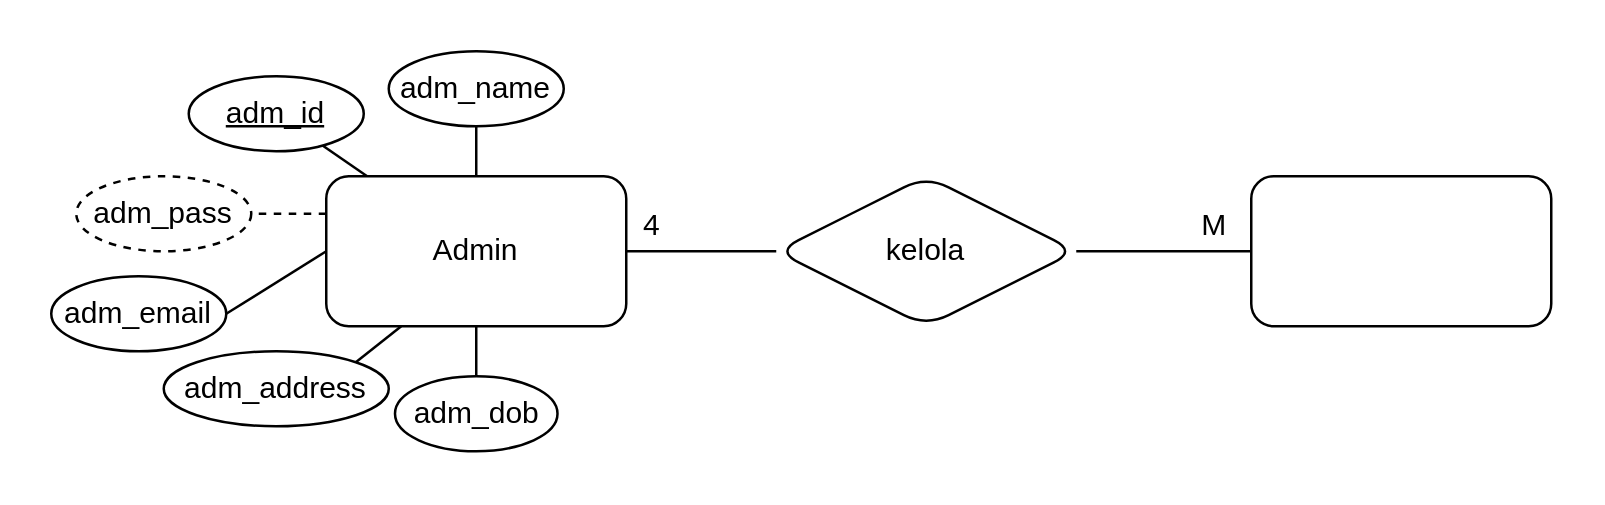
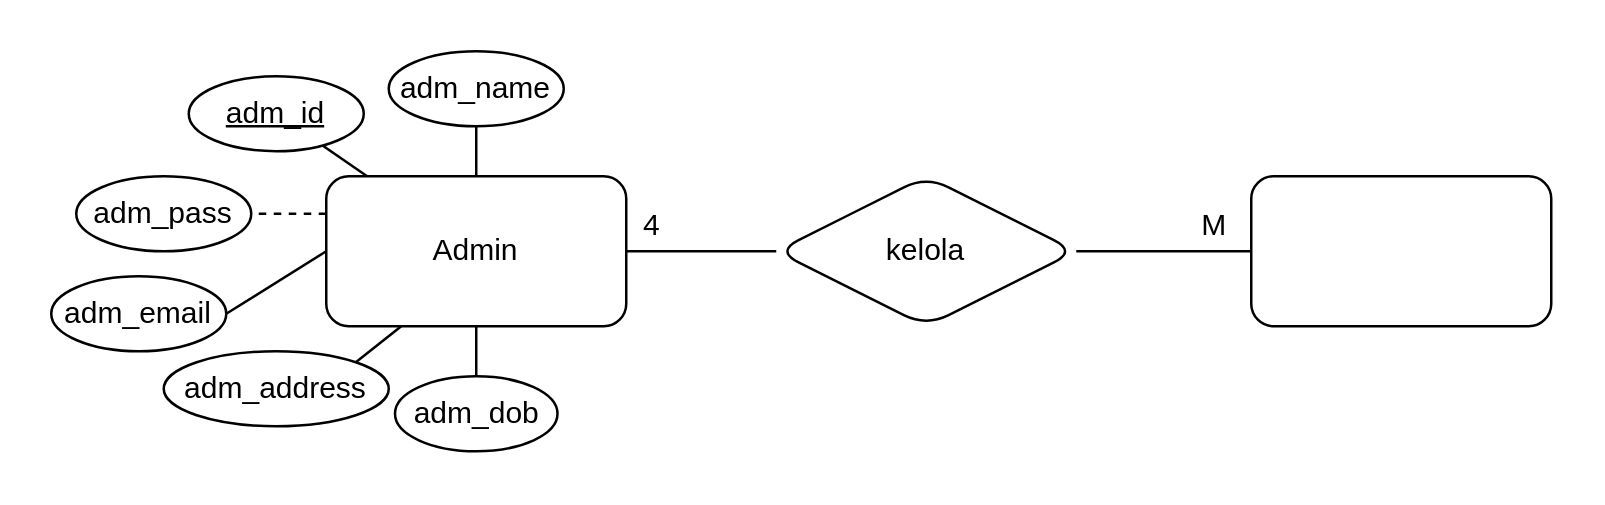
- <mxCell id="11" value="adm_pass" style="ellipse;whiteSpace=wrap;html=1;rounded=1;dashed=1;" parent="1" vertex="1"><mxGeometry x="30" y="70" width="70" height="30" as="geometry" /></mxCell>
+ <mxCell id="11" value="adm_pass" style="ellipse;whiteSpace=wrap;html=1;rounded=1;" parent="1" vertex="1"><mxGeometry x="30" y="70" width="70" height="30" as="geometry" /></mxCell>
